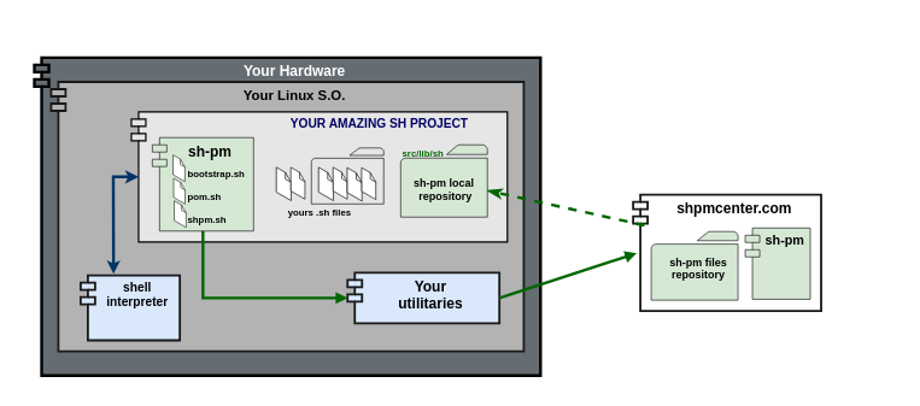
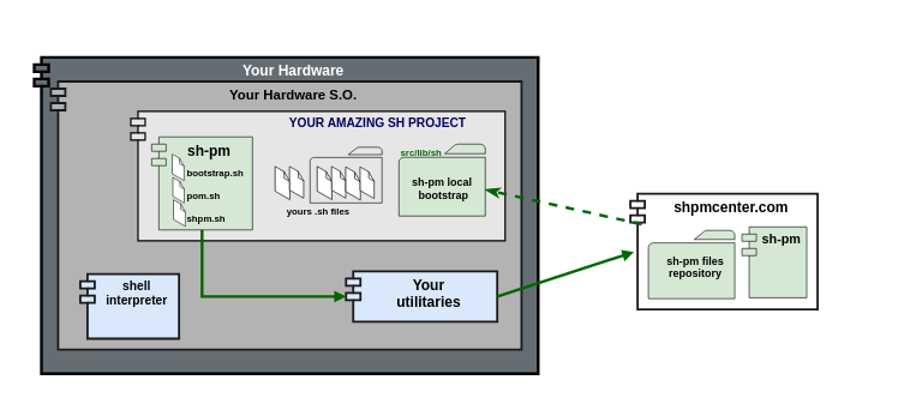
- <mxCell id="18" value="Your Linux S.O." style="shape=module;align=left;spacingLeft=20;align=center;verticalAlign=top;fontStyle=1;fontSize=19;fillColor=#B3B3B3;strokeColor=#1A1A1A;strokeWidth=3;" parent="1" vertex="1"><mxGeometry x="70.01" y="112.92" width="653.75" height="372.83" as="geometry" /></mxCell>
+ <mxCell id="18" value="Your Hardware S.O." style="shape=module;align=left;spacingLeft=20;align=center;verticalAlign=top;fontStyle=1;fontSize=19;fillColor=#B3B3B3;strokeColor=#1A1A1A;strokeWidth=3;" parent="1" vertex="1"><mxGeometry x="70.01" y="112.92" width="653.75" height="372.83" as="geometry" /></mxCell>
- <mxCell id="34" value="&lt;b style=&quot;font-size: 15px&quot;&gt;&lt;font style=&quot;font-size: 15px&quot;&gt;sh-pm local&amp;nbsp;&lt;br&gt;repository&lt;/font&gt;&lt;/b&gt;" style="text;html=1;align=center;verticalAlign=middle;resizable=0;points=[];autosize=1;" parent="33" vertex="1"><mxGeometry x="34.998" y="16.369" width="100" height="30" as="geometry" /></mxCell>
+ <mxCell id="34" value="&lt;b style=&quot;font-size: 15px&quot;&gt;&lt;font style=&quot;font-size: 15px&quot;&gt;sh-pm local&amp;nbsp;&lt;br&gt;bootstrap&lt;/font&gt;&lt;/b&gt;" style="text;html=1;align=center;verticalAlign=middle;resizable=0;points=[];autosize=1;" parent="33" vertex="1"><mxGeometry x="34.998" y="16.369" width="100" height="30" as="geometry" /></mxCell>
- <mxCell id="22" value="" style="endArrow=classic;startArrow=classic;html=1;strokeWidth=4;exitX=0.332;exitY=-0.022;exitDx=0;exitDy=0;rounded=0;entryX=0;entryY=0.5;entryDx=10;entryDy=0;entryPerimeter=0;exitPerimeter=0;strokeColor=#003366;" parent="1" source="19" target="21" edge="1"><mxGeometry width="50" height="50" relative="1" as="geometry"><mxPoint x="289.57" y="364.33" as="sourcePoint" /><mxPoint x="240" y="229.33" as="targetPoint" /><Array as="points"><mxPoint x="156" y="244.33" /></Array></mxGeometry></mxCell>
